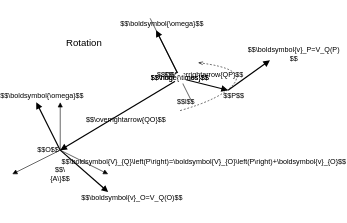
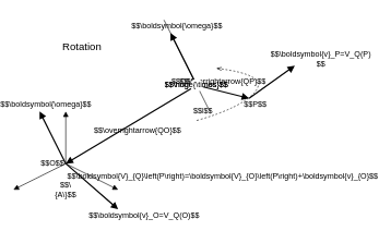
- <mxCell id="25" value="Rotation" style="text;html=1;strokeColor=none;fillColor=none;align=center;verticalAlign=middle;whiteSpace=wrap;rounded=0;fontSize=16;" vertex="1" parent="1"><mxGeometry x="100" y="50" width="80" height="41" as="geometry" /></mxCell>
+ <mxCell id="25" value="Rotation" style="text;html=1;strokeColor=none;fillColor=none;align=center;verticalAlign=middle;whiteSpace=wrap;rounded=0;fontSize=16;" vertex="1" parent="1"><mxGeometry x="85" y="50" width="80" height="41" as="geometry" /></mxCell>
